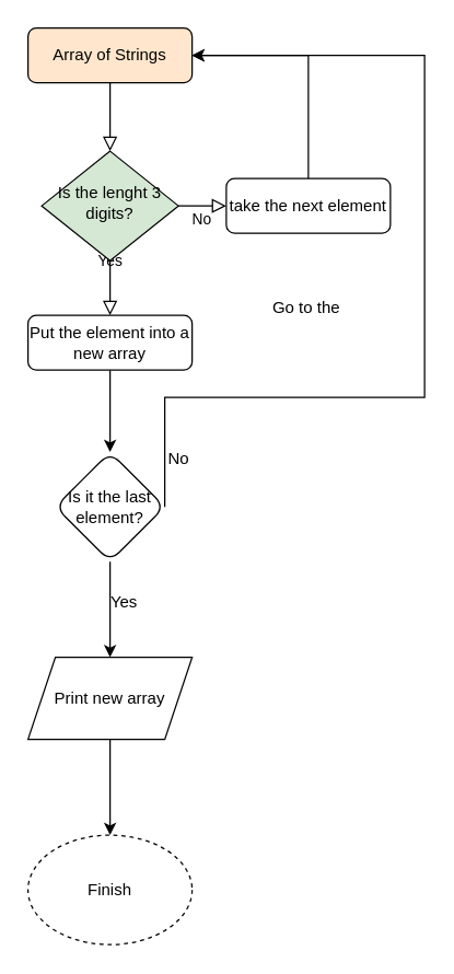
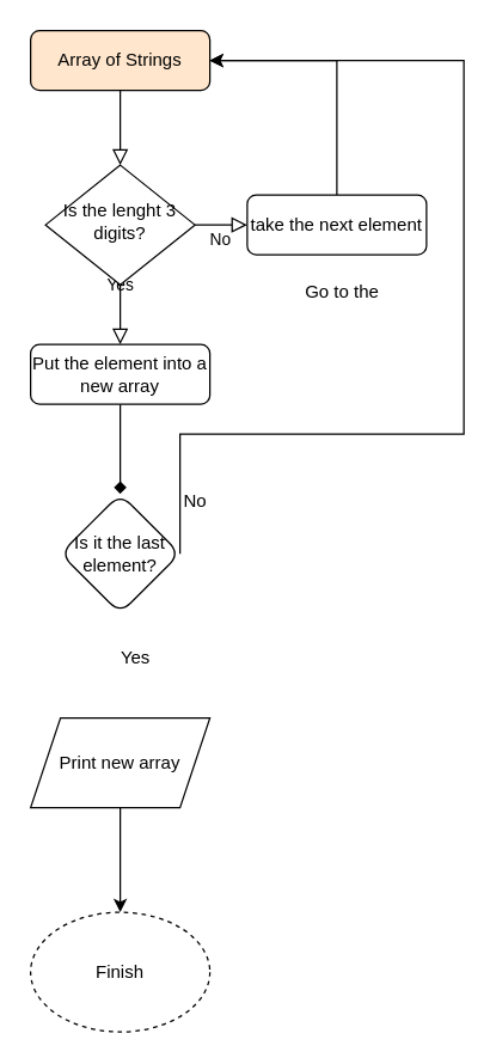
- <mxCell id="6" value="Is the lenght 3 digits?" style="rhombus;whiteSpace=wrap;html=1;shadow=0;fontFamily=Helvetica;fontSize=12;align=center;strokeWidth=1;spacing=6;spacingTop=-4;fillColor=#d5e8d4;" parent="1" vertex="1"><mxGeometry x="30" y="110" width="100" height="80" as="geometry" /></mxCell>
+ <mxCell id="6" value="Is the lenght 3 digits?" style="rhombus;whiteSpace=wrap;html=1;shadow=0;fontFamily=Helvetica;fontSize=12;align=center;strokeWidth=1;spacing=6;spacingTop=-4;" parent="1" vertex="1"><mxGeometry x="30" y="110" width="100" height="80" as="geometry" /></mxCell>
- <mxCell id="13" value="Go to the&amp;nbsp;" style="text;html=1;align=center;verticalAlign=middle;resizable=0;points=[];autosize=1;strokeColor=none;fillColor=none;" vertex="1" parent="1"><mxGeometry x="185" y="210" width="80" height="30" as="geometry" /></mxCell>
+ <mxCell id="13" value="Go to the&amp;nbsp;" style="text;html=1;align=center;verticalAlign=middle;resizable=0;points=[];autosize=1;strokeColor=none;fillColor=none;" vertex="1" parent="1"><mxGeometry x="190" y="180" width="80" height="30" as="geometry" /></mxCell>
- <mxCell id="9" value="" style="edgeStyle=orthogonalEdgeStyle;rounded=0;orthogonalLoop=1;jettySize=auto;html=1;" edge="1" parent="1" source="10" target="16"><mxGeometry relative="1" as="geometry" /></mxCell>
+ <mxCell id="9" value="" style="edgeStyle=orthogonalEdgeStyle;rounded=0;orthogonalLoop=1;jettySize=auto;html=1;endArrow=diamond;" edge="1" parent="1" source="10" target="16"><mxGeometry relative="1" as="geometry" /></mxCell>
- <mxCell id="14" style="edgeStyle=orthogonalEdgeStyle;rounded=0;orthogonalLoop=1;jettySize=auto;html=1;exitX=0.5;exitY=1;exitDx=0;exitDy=0;entryX=0.5;entryY=0;entryDx=0;entryDy=0;" edge="1" parent="1" source="16" target="12"><mxGeometry relative="1" as="geometry" /></mxCell>
